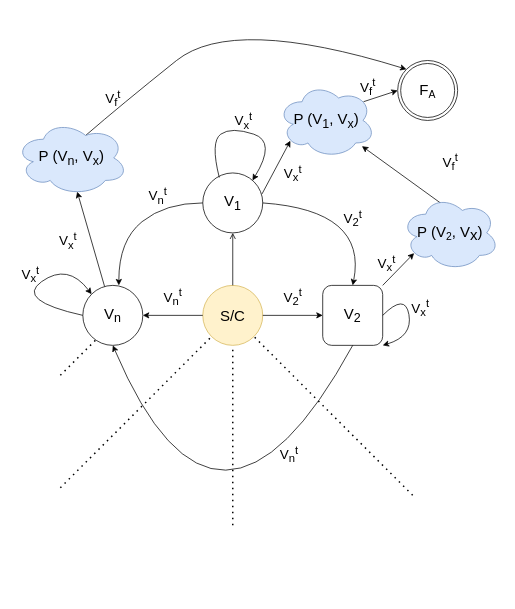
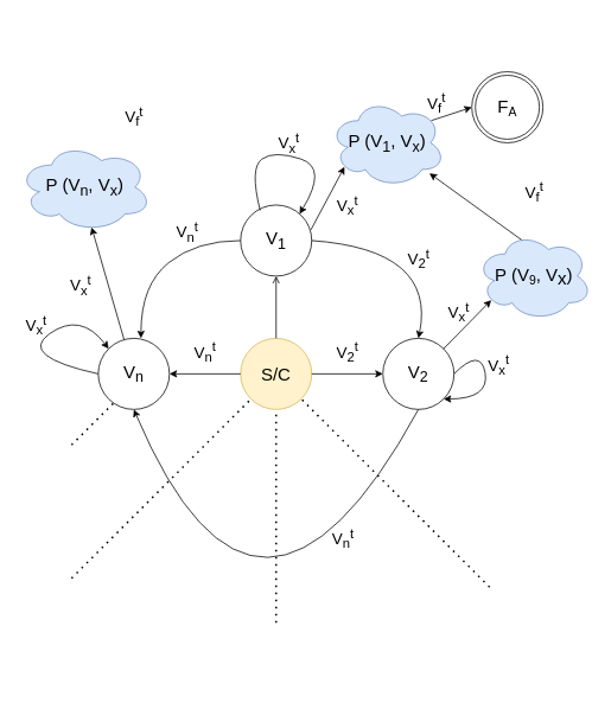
- <mxCell id="36" value="" style="curved=1;endArrow=classic;html=1;exitX=0.625;exitY=0.2;exitDx=0;exitDy=0;entryX=0;entryY=0;entryDx=0;entryDy=0;exitPerimeter=0;" parent="1" source="41" target="2" edge="1"><mxGeometry width="50" height="50" relative="1" as="geometry"><mxPoint x="118.284" y="191.716" as="sourcePoint" /><mxPoint x="170" y="100" as="targetPoint" /><Array as="points"><mxPoint x="160" y="140" /><mxPoint x="310" y="20" /></Array></mxGeometry></mxCell>
- <mxCell id="42" value="&lt;span style=&quot;font-size: 20px&quot;&gt;P (V&lt;/span&gt;&lt;span style=&quot;font-size: 16.667px&quot;&gt;&lt;sub&gt;2&lt;/sub&gt;&lt;/span&gt;&lt;span style=&quot;font-size: 20px&quot;&gt;, V&lt;/span&gt;&lt;sub style=&quot;font-size: 20px&quot;&gt;x&lt;/sub&gt;&lt;span style=&quot;font-size: 20px&quot;&gt;)&lt;/span&gt;" style="ellipse;shape=cloud;whiteSpace=wrap;html=1;fillColor=#dae8fc;strokeColor=#6c8ebf;" vertex="1" parent="1"><mxGeometry x="535" y="260" width="130" height="100" as="geometry" /></mxCell>
+ <mxCell id="42" value="&lt;span style=&quot;font-size: 20px&quot;&gt;P (V&lt;/span&gt;&lt;span style=&quot;font-size: 16.667px&quot;&gt;&lt;sub&gt;9&lt;/sub&gt;&lt;/span&gt;&lt;span style=&quot;font-size: 20px&quot;&gt;, V&lt;/span&gt;&lt;sub style=&quot;font-size: 20px&quot;&gt;x&lt;/sub&gt;&lt;span style=&quot;font-size: 20px&quot;&gt;)&lt;/span&gt;" style="ellipse;shape=cloud;whiteSpace=wrap;html=1;fillColor=#dae8fc;strokeColor=#6c8ebf;" vertex="1" parent="1"><mxGeometry x="535" y="260" width="130" height="100" as="geometry" /></mxCell>
- <mxCell id="8" value="&lt;span style=&quot;font-size: 20px&quot;&gt;V&lt;sub&gt;2&lt;/sub&gt;&lt;/span&gt;" style="whiteSpace=wrap;html=1;aspect=fixed;rounded=1;" parent="1" vertex="1"><mxGeometry x="430" y="380" width="80" height="80" as="geometry" /></mxCell>
+ <mxCell id="8" value="&lt;span style=&quot;font-size: 20px&quot;&gt;V&lt;sub&gt;2&lt;/sub&gt;&lt;/span&gt;" style="ellipse;whiteSpace=wrap;html=1;aspect=fixed;" parent="1" vertex="1"><mxGeometry x="430" y="380" width="80" height="80" as="geometry" /></mxCell>
